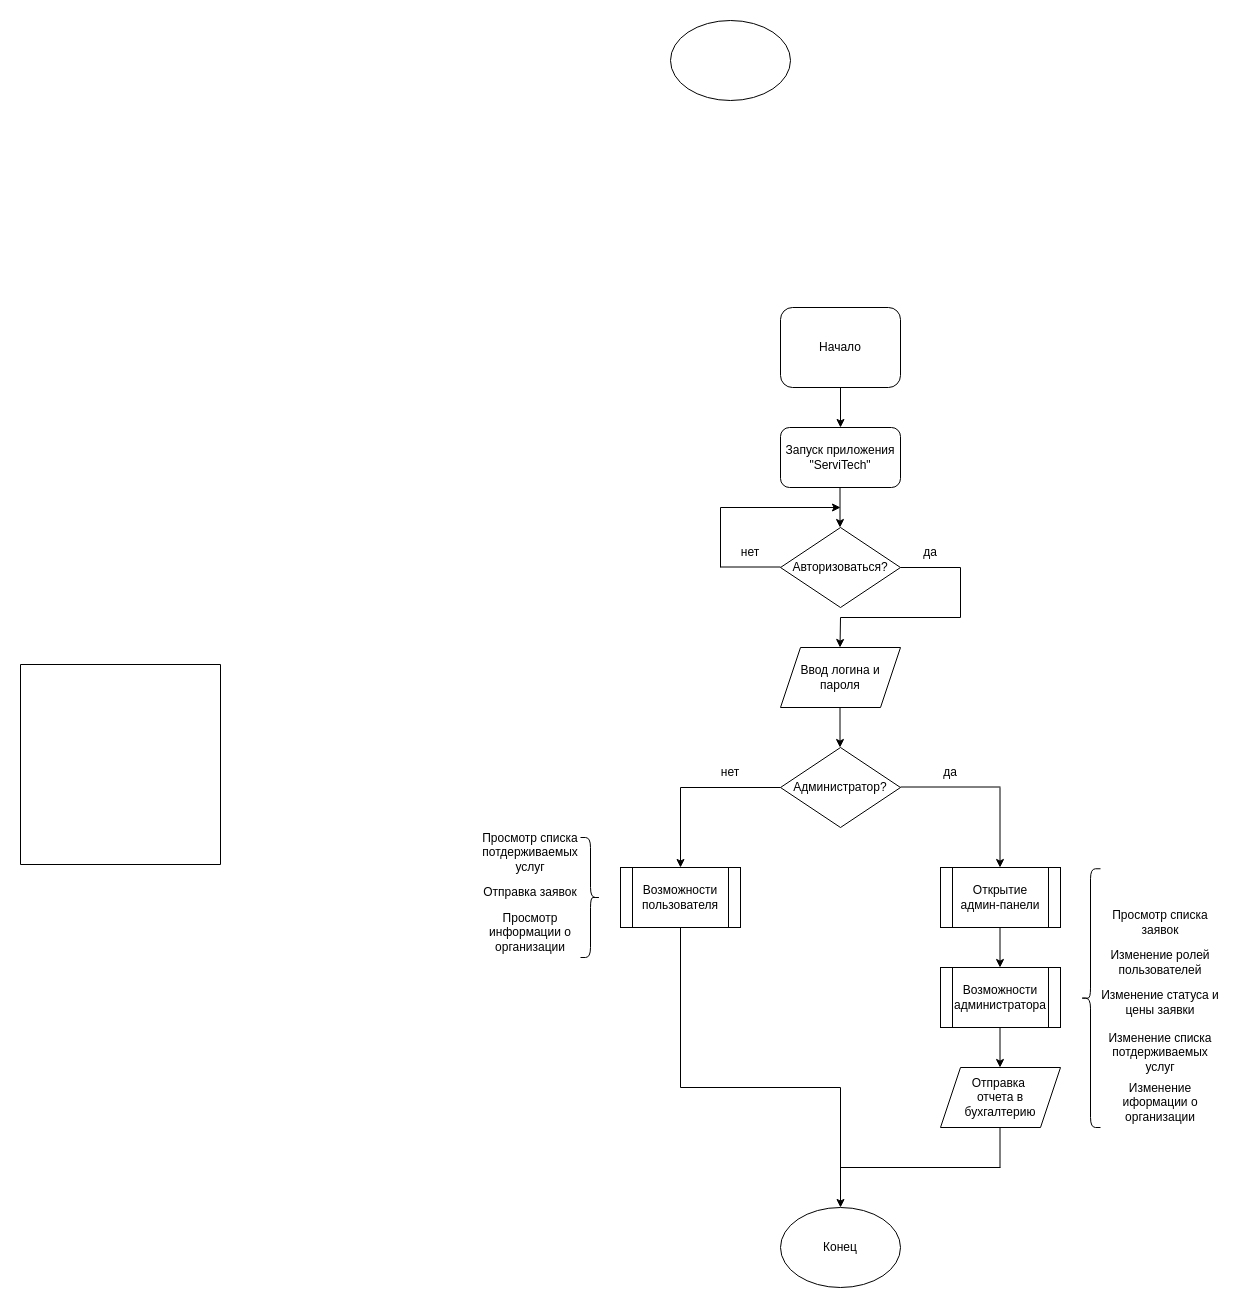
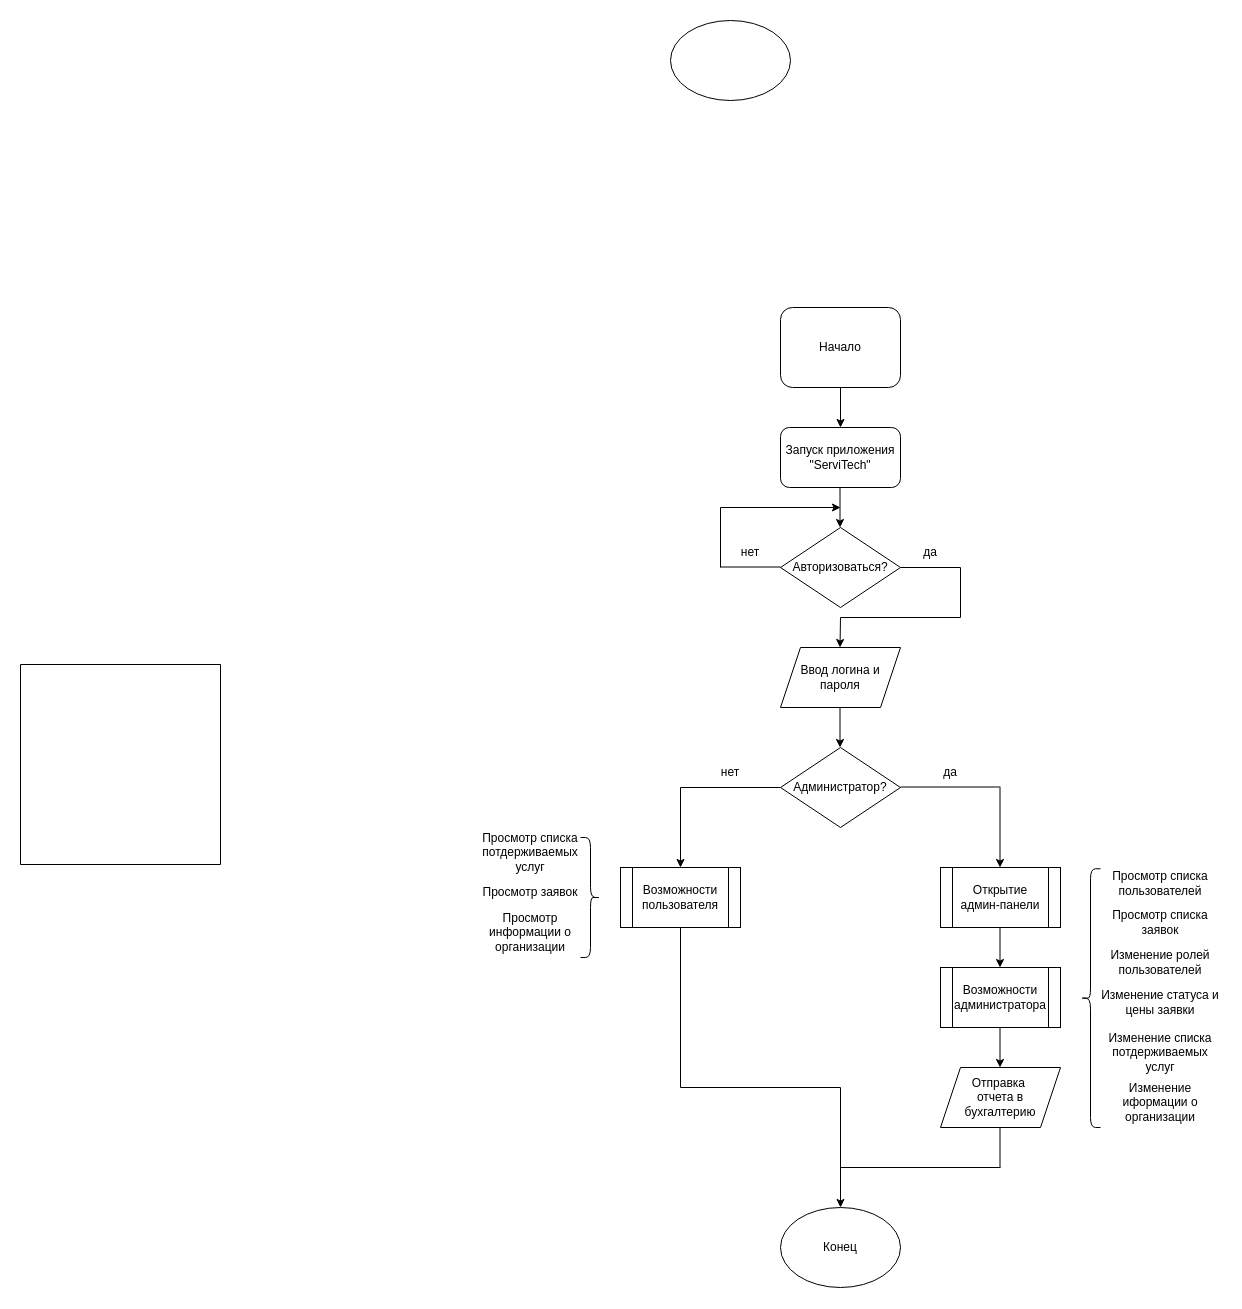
+ <mxCell id="28" value="Просмотр списка пользователей" style="text;html=1;align=center;verticalAlign=middle;whiteSpace=wrap;rounded=0;" vertex="1" parent="1"><mxGeometry x="1100" y="868.25" width="120" height="30" as="geometry" /></mxCell>
- <mxCell id="35" value="Отправка заявок" style="text;html=1;align=center;verticalAlign=middle;whiteSpace=wrap;rounded=0;" vertex="1" parent="1"><mxGeometry x="470" y="877" width="120" height="30" as="geometry" /></mxCell>
+ <mxCell id="35" value="Просмотр заявок" style="text;html=1;align=center;verticalAlign=middle;whiteSpace=wrap;rounded=0;" vertex="1" parent="1"><mxGeometry x="470" y="877" width="120" height="30" as="geometry" /></mxCell>
